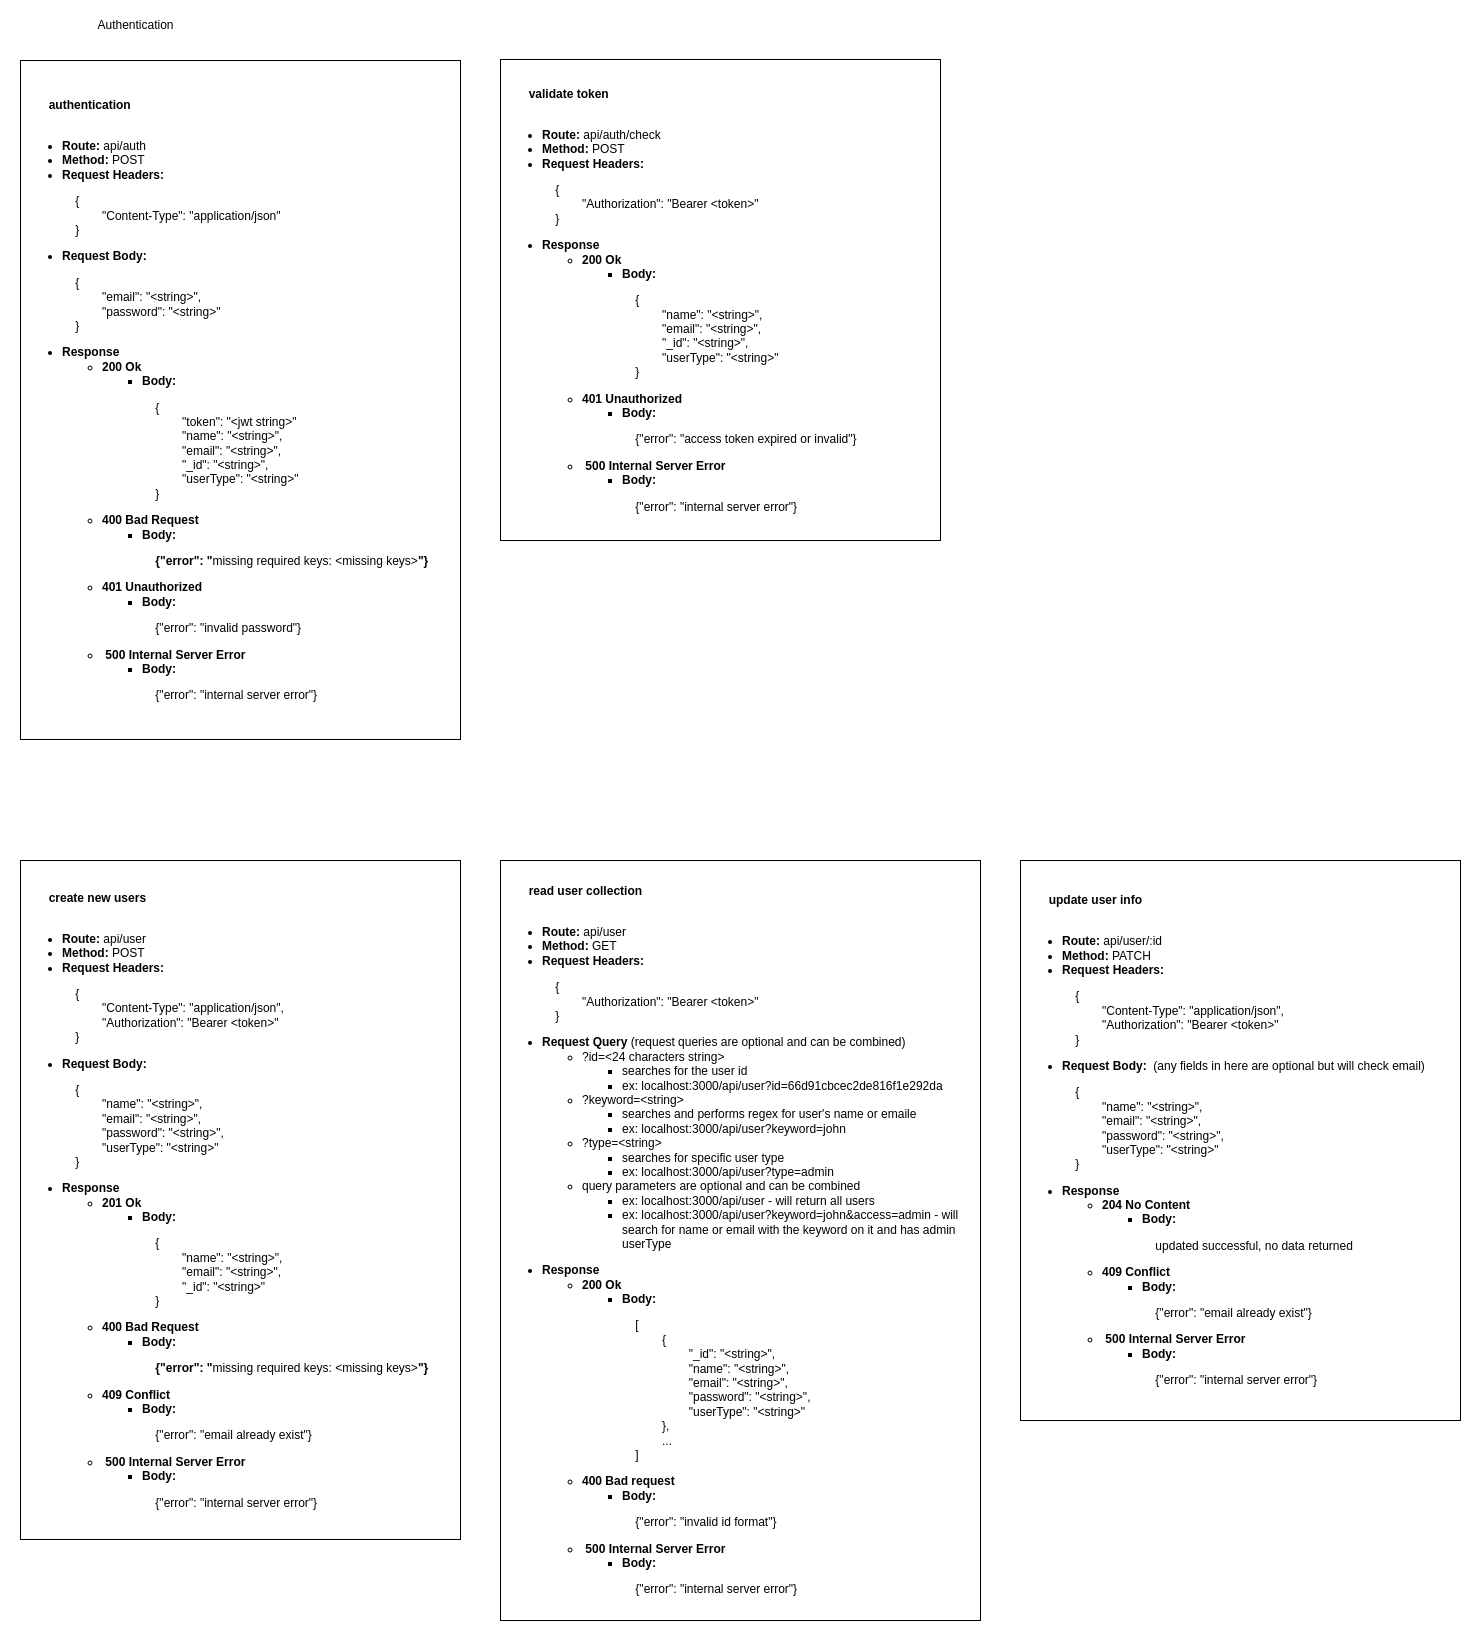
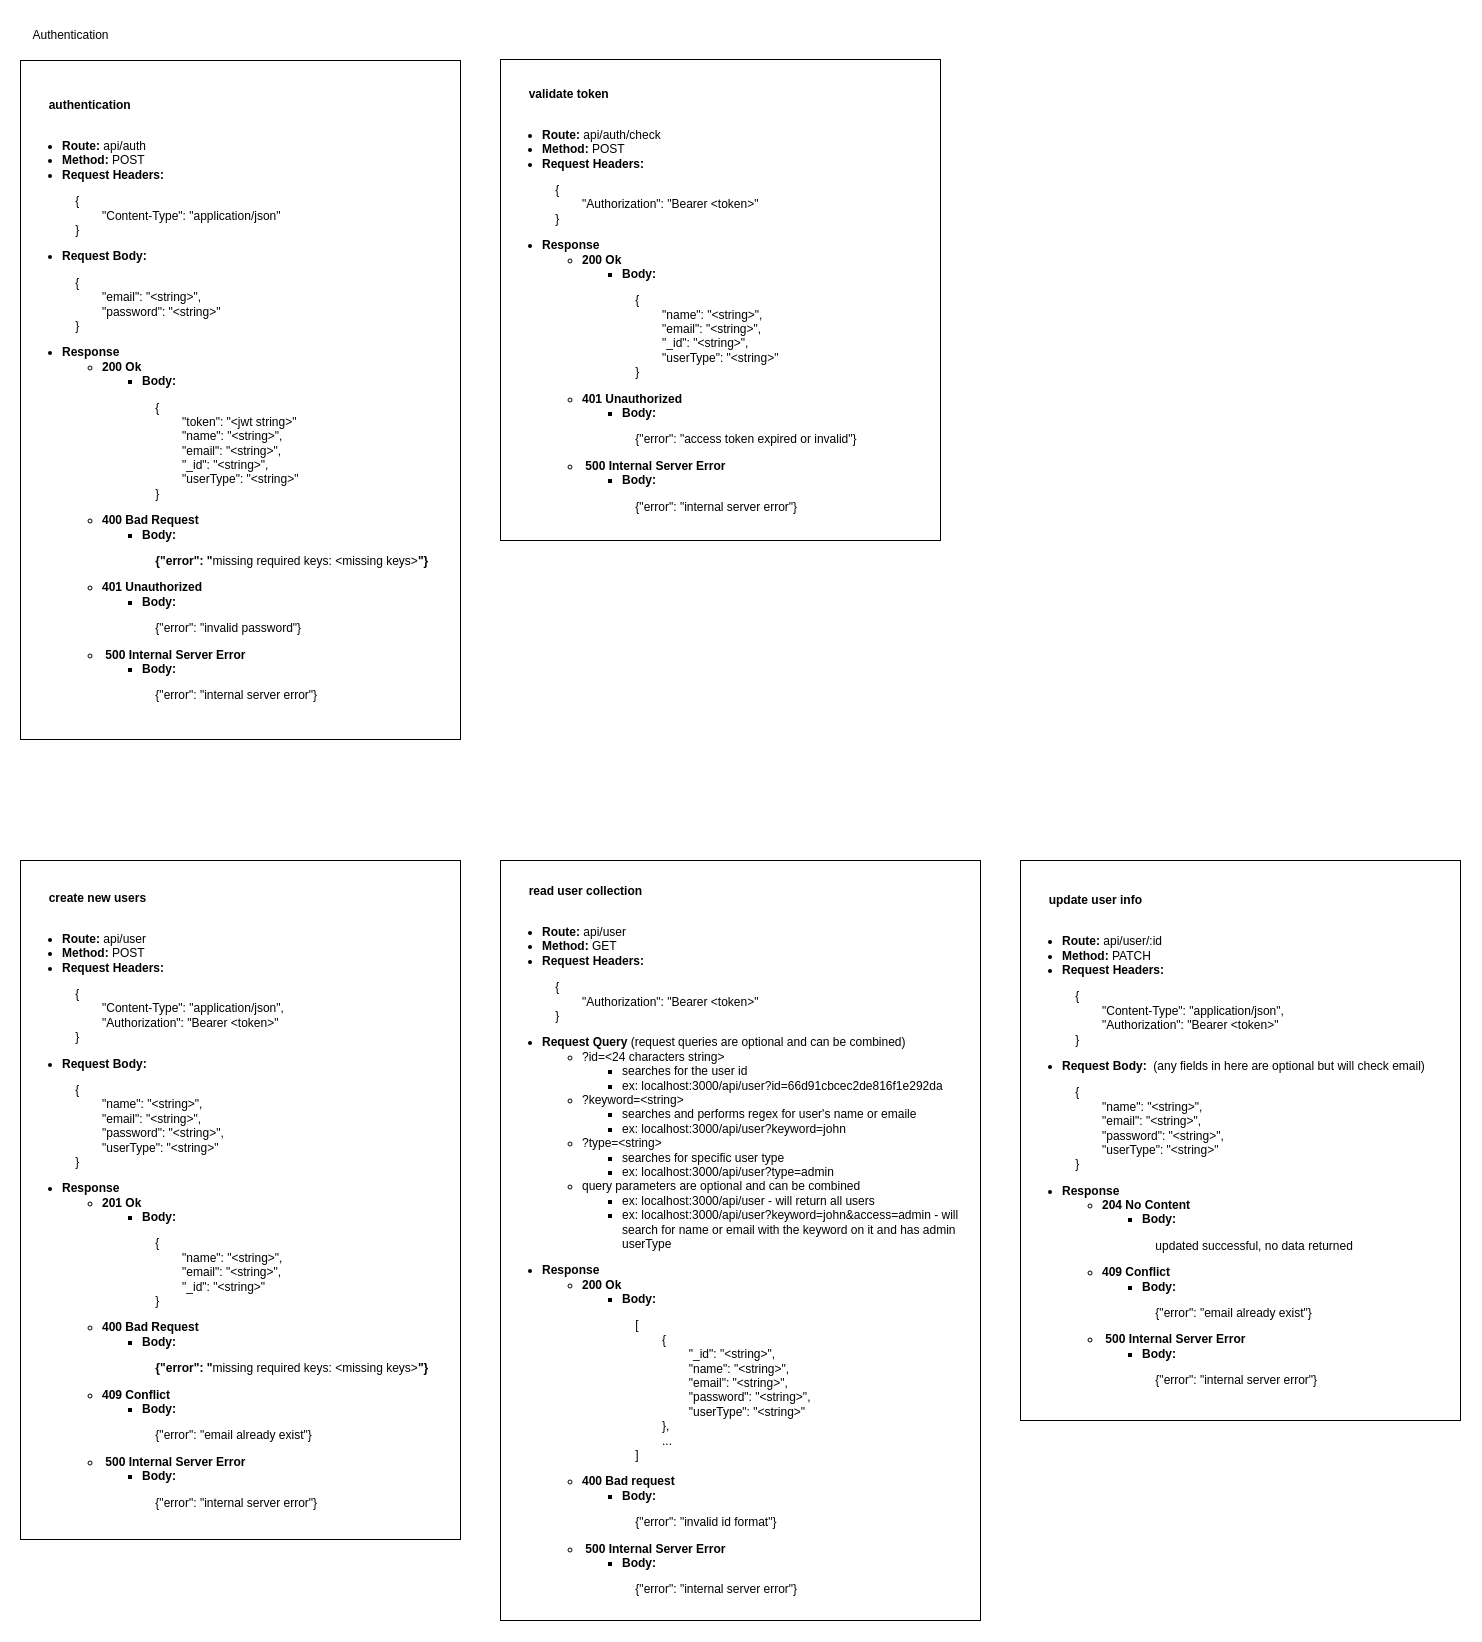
- <mxCell id="3" value="Authentication" style="text;html=1;align=center;verticalAlign=middle;resizable=0;points=[];autosize=1;strokeColor=none;fillColor=none;" vertex="1" parent="1"><mxGeometry x="85" y="10" width="100" height="30" as="geometry" /></mxCell>
+ <mxCell id="3" value="Authentication" style="text;html=1;align=center;verticalAlign=middle;resizable=0;points=[];autosize=1;strokeColor=none;fillColor=none;" vertex="1" parent="1"><mxGeometry x="20" y="20" width="100" height="30" as="geometry" /></mxCell>
